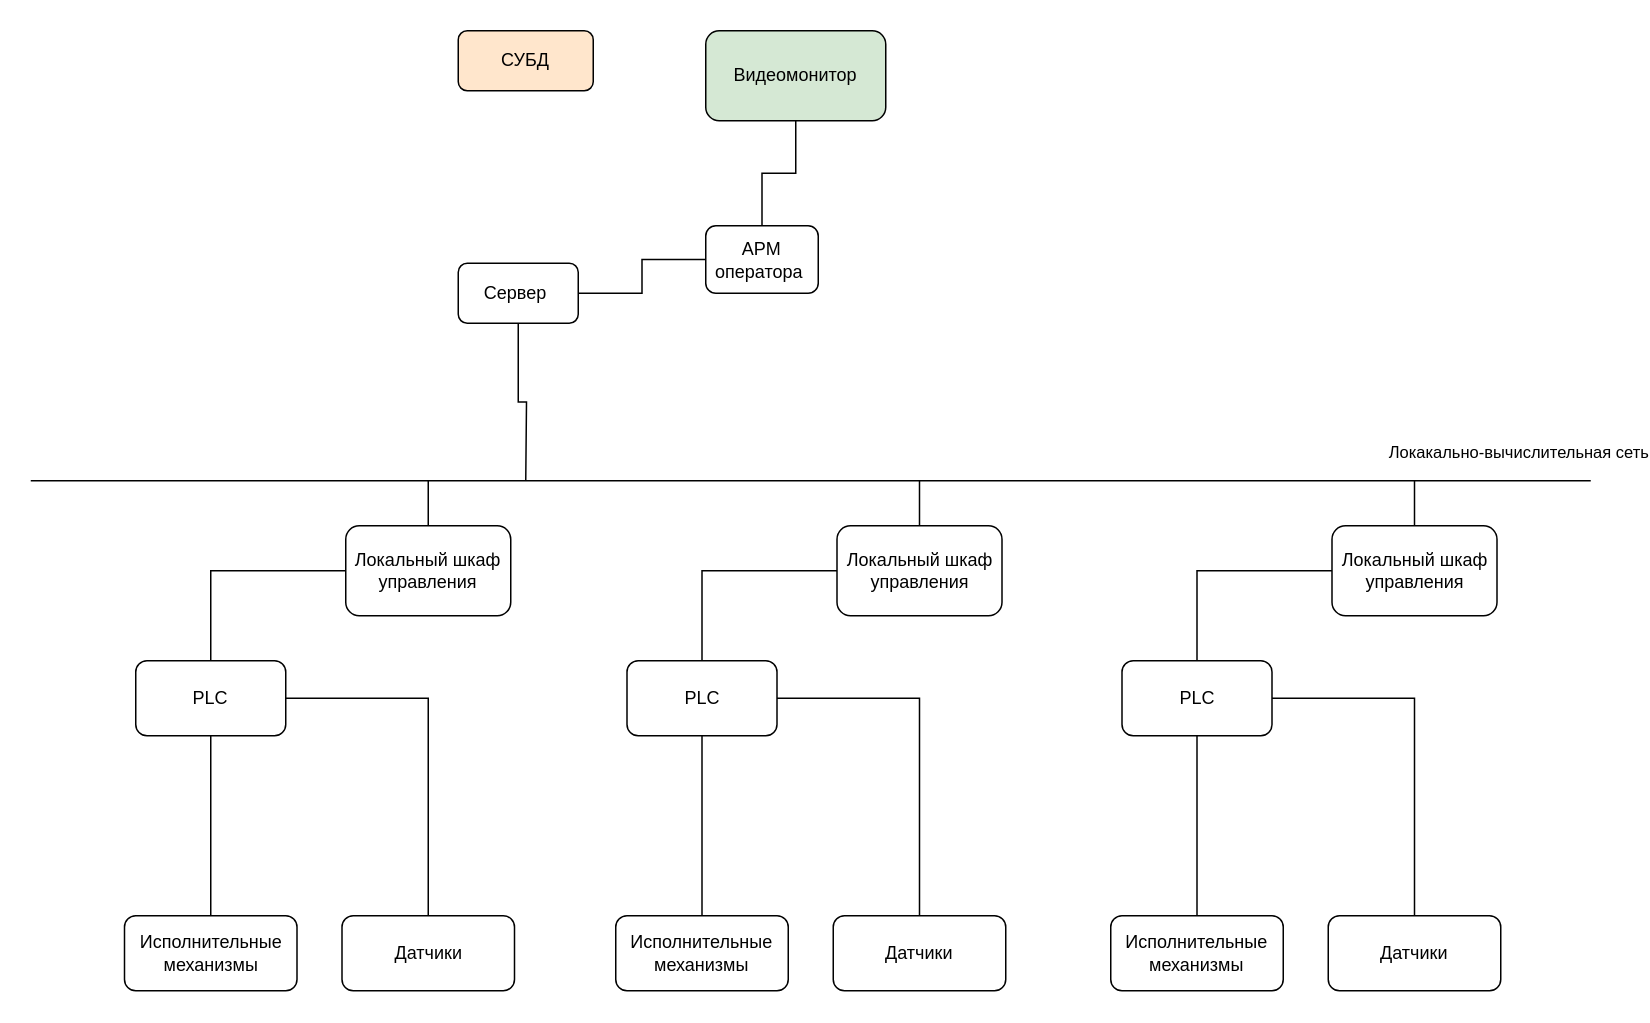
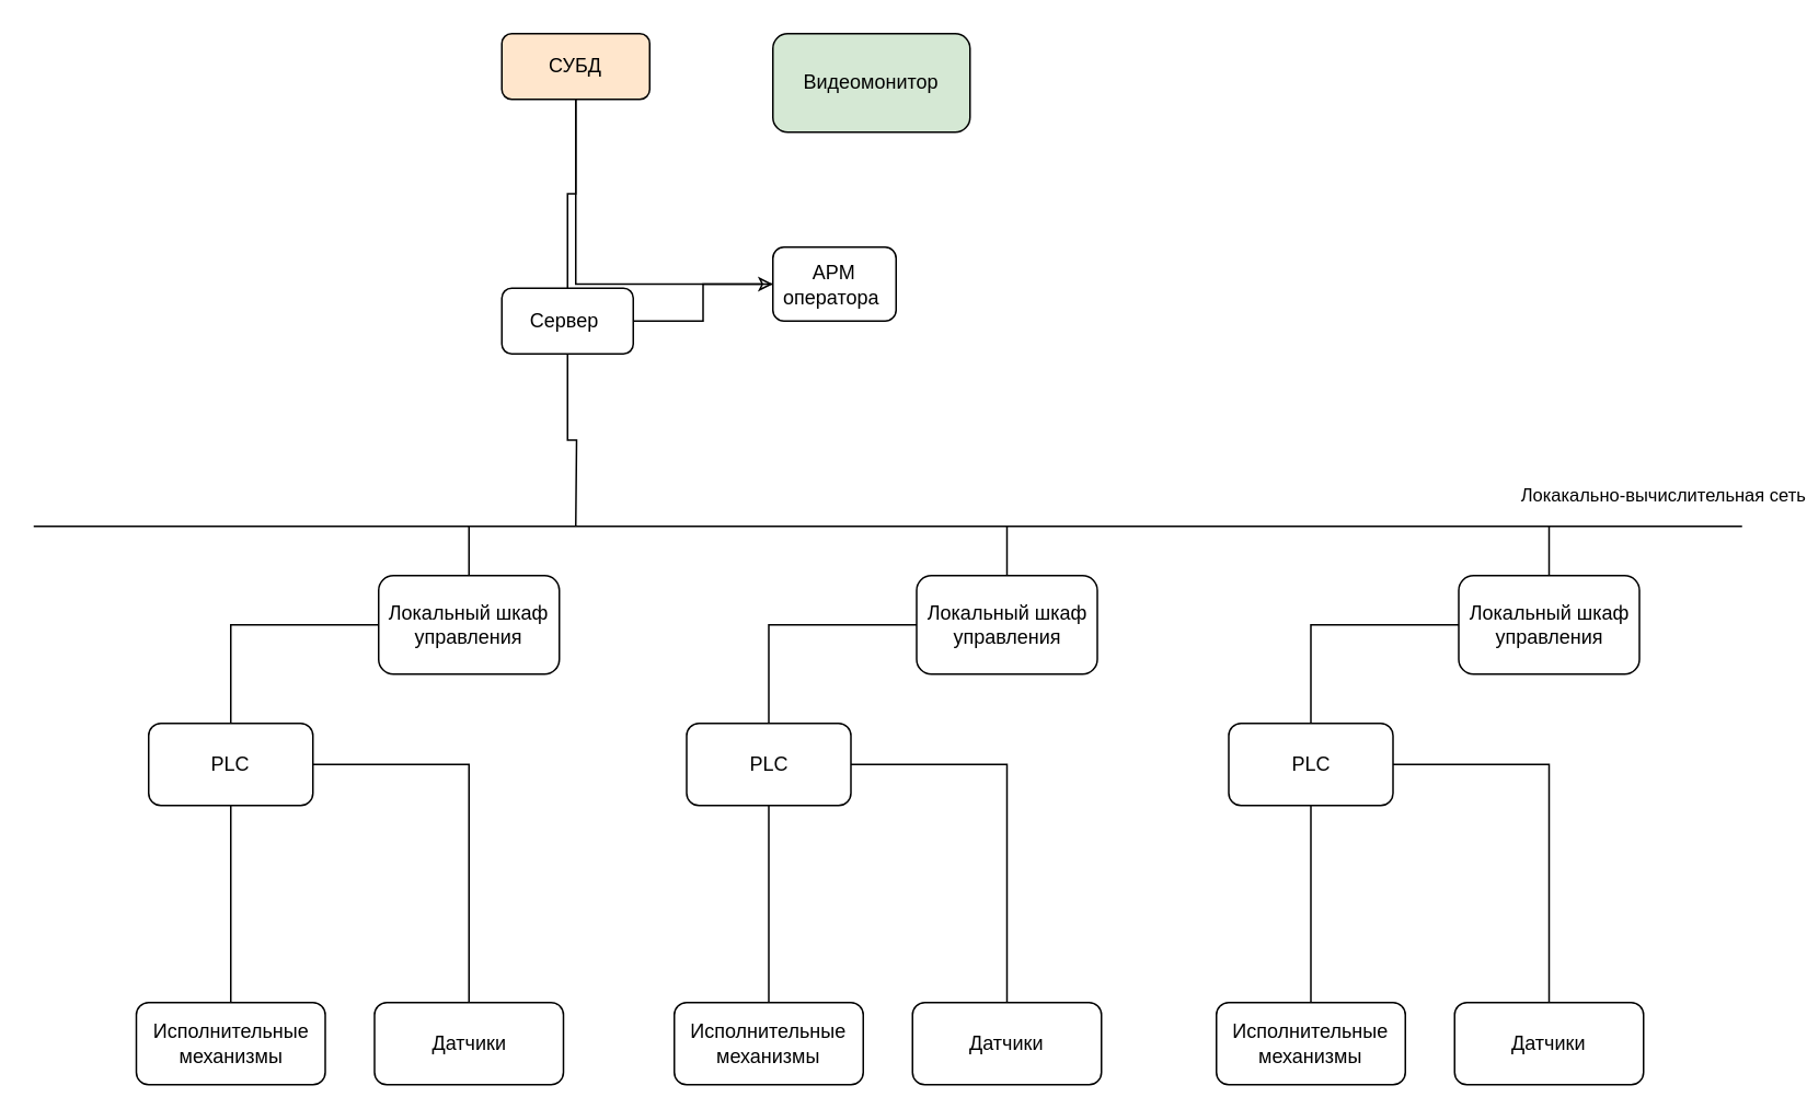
- <mxCell id="2" style="edgeStyle=orthogonalEdgeStyle;rounded=0;orthogonalLoop=1;jettySize=auto;html=1;endArrow=none;endFill=0;" edge="1" parent="1" source="3" target="15"><mxGeometry relative="1" as="geometry" /></mxCell>
+ <mxCell id="2" style="edgeStyle=orthogonalEdgeStyle;rounded=0;orthogonalLoop=1;jettySize=auto;html=1;endArrow=none;endFill=0;" edge="1" parent="1" source="3" target="19"><mxGeometry relative="1" as="geometry" /></mxCell>
+ <mxCell id="6" style="edgeStyle=orthogonalEdgeStyle;rounded=0;orthogonalLoop=1;jettySize=auto;html=1;entryX=0.5;entryY=1;entryDx=0;entryDy=0;endArrow=none;endFill=0;" edge="1" parent="1" source="7" target="19"><mxGeometry relative="1" as="geometry" /></mxCell>
- <mxCell id="5" style="edgeStyle=orthogonalEdgeStyle;rounded=0;orthogonalLoop=1;jettySize=auto;html=1;entryX=0;entryY=0.5;entryDx=0;entryDy=0;endArrow=none;endFill=0;" edge="1" parent="1" source="7" target="3"><mxGeometry relative="1" as="geometry" /></mxCell>
+ <mxCell id="5" style="edgeStyle=orthogonalEdgeStyle;rounded=0;orthogonalLoop=1;jettySize=auto;html=1;entryX=0;entryY=0.5;entryDx=0;entryDy=0;endArrow=classic;endFill=0;" edge="1" parent="1" source="7" target="3"><mxGeometry relative="1" as="geometry" /></mxCell>
